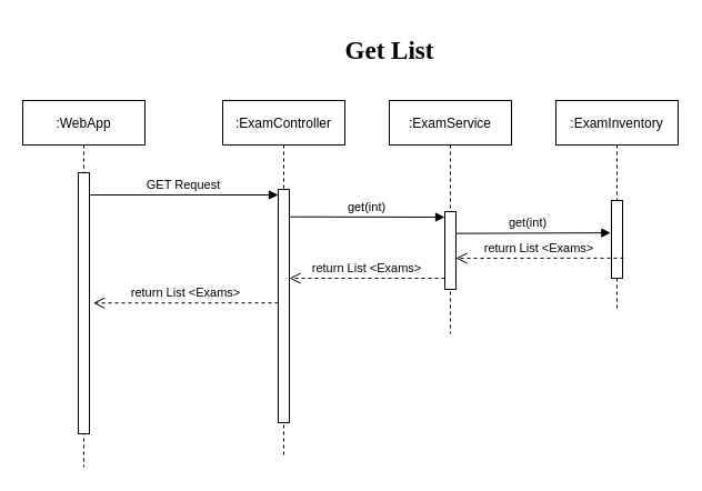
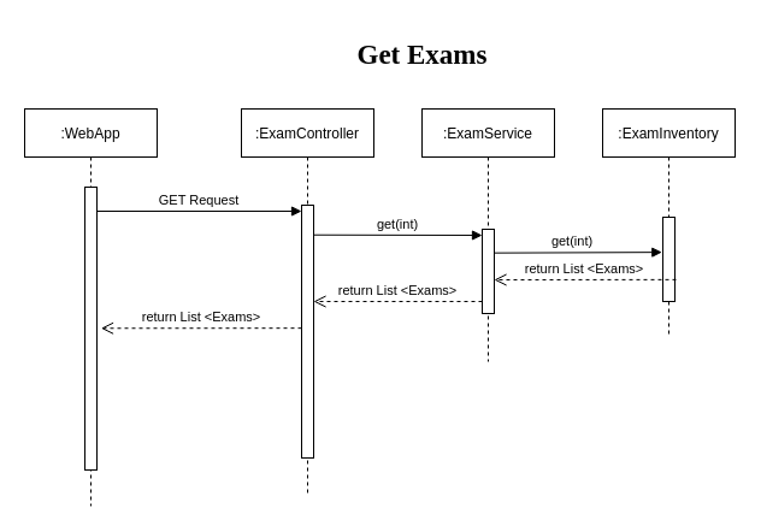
- <mxCell id="8" value="&lt;h1&gt;&lt;font face=&quot;Tahoma&quot;&gt;&lt;span style=&quot;font-size: 23px&quot;&gt;Get List&lt;/span&gt;&lt;/font&gt;&lt;/h1&gt;" style="text;html=1;align=center;verticalAlign=middle;resizable=0;points=[];autosize=1;" parent="1" vertex="1"><mxGeometry x="280" y="20" width="140" height="50" as="geometry" /></mxCell>
+ <mxCell id="8" value="&lt;h1&gt;&lt;font face=&quot;Tahoma&quot;&gt;&lt;span style=&quot;font-size: 23px&quot;&gt;Get Exams&lt;/span&gt;&lt;/font&gt;&lt;/h1&gt;" style="text;html=1;align=center;verticalAlign=middle;resizable=0;points=[];autosize=1;" parent="1" vertex="1"><mxGeometry x="280" y="20" width="140" height="50" as="geometry" /></mxCell>
